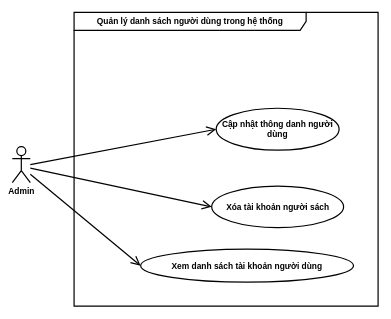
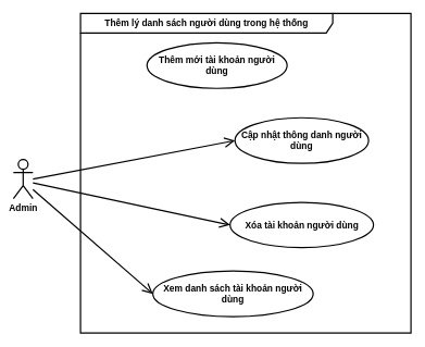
- <mxCell id="2" value="Quản lý danh sách người dùng trong hệ thống" style="shape=umlFrame;whiteSpace=wrap;html=1;width=387;height=30;fontSize=14;fontStyle=1;labelBackgroundColor=none;strokeWidth=2;" vertex="1" parent="1"><mxGeometry x="123" y="20" width="507" height="490" as="geometry" /></mxCell>
+ <mxCell id="2" value="Thêm lý danh sách người dùng trong hệ thống" style="shape=umlFrame;whiteSpace=wrap;html=1;width=387;height=30;fontSize=14;fontStyle=1;labelBackgroundColor=none;strokeWidth=2;" vertex="1" parent="1"><mxGeometry x="123" y="20" width="507" height="490" as="geometry" /></mxCell>
+ <mxCell id="4" value="Thêm mới tài khoản người dùng" style="ellipse;whiteSpace=wrap;html=1;fontSize=14;fontStyle=1;labelBackgroundColor=none;strokeWidth=2;" vertex="1" parent="1"><mxGeometry x="225" y="65" width="215" height="70" as="geometry" /></mxCell>
- <mxCell id="6" value="Xóa tài khoản người sách" style="ellipse;whiteSpace=wrap;html=1;fontSize=14;fontStyle=1;labelBackgroundColor=none;strokeWidth=2;" vertex="1" parent="1"><mxGeometry x="352.5" y="310" width="220" height="69" as="geometry" /></mxCell>
+ <mxCell id="6" value="Xóa tài khoản người dùng" style="ellipse;whiteSpace=wrap;html=1;fontSize=14;fontStyle=1;labelBackgroundColor=none;strokeWidth=2;" vertex="1" parent="1"><mxGeometry x="352.5" y="310" width="220" height="69" as="geometry" /></mxCell>
- <mxCell id="5" value="Xem danh sách tài khoản người dùng" style="ellipse;whiteSpace=wrap;html=1;fontSize=14;fontStyle=1;labelBackgroundColor=none;strokeWidth=2;" vertex="1" parent="1"><mxGeometry x="234" y="415" width="355" height="55" as="geometry" /></mxCell>
+ <mxCell id="5" value="Xem danh sách tài khoản người dùng" style="ellipse;whiteSpace=wrap;html=1;fontSize=14;fontStyle=1;labelBackgroundColor=none;strokeWidth=2;" vertex="1" parent="1"><mxGeometry x="234" y="415" width="246" height="70" as="geometry" /></mxCell>
